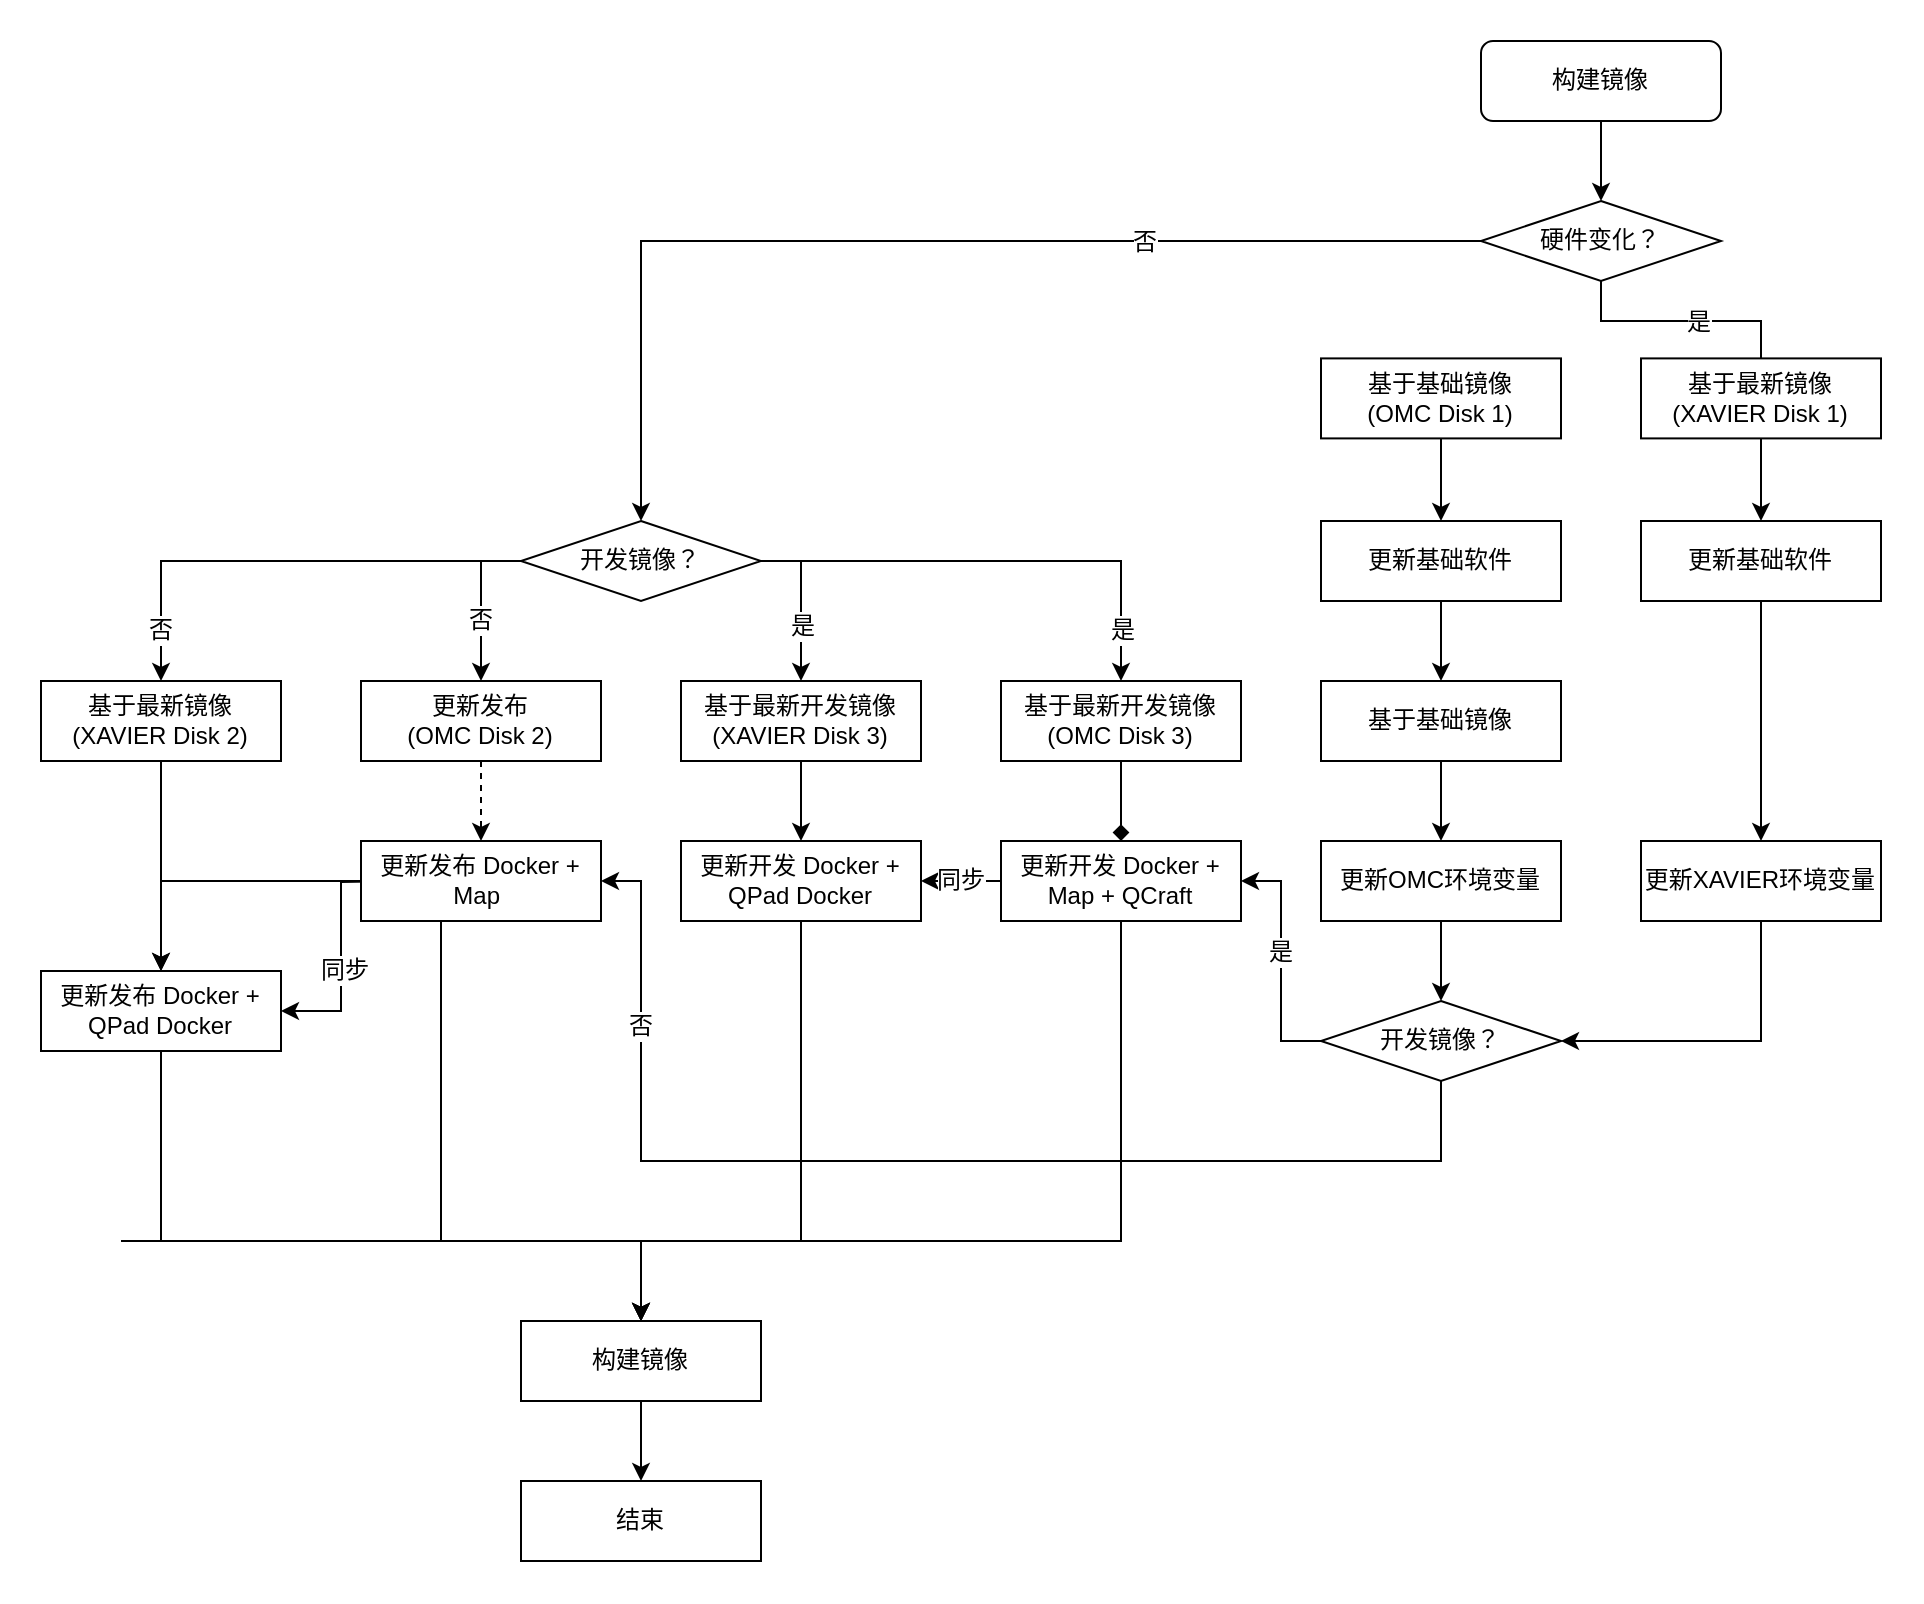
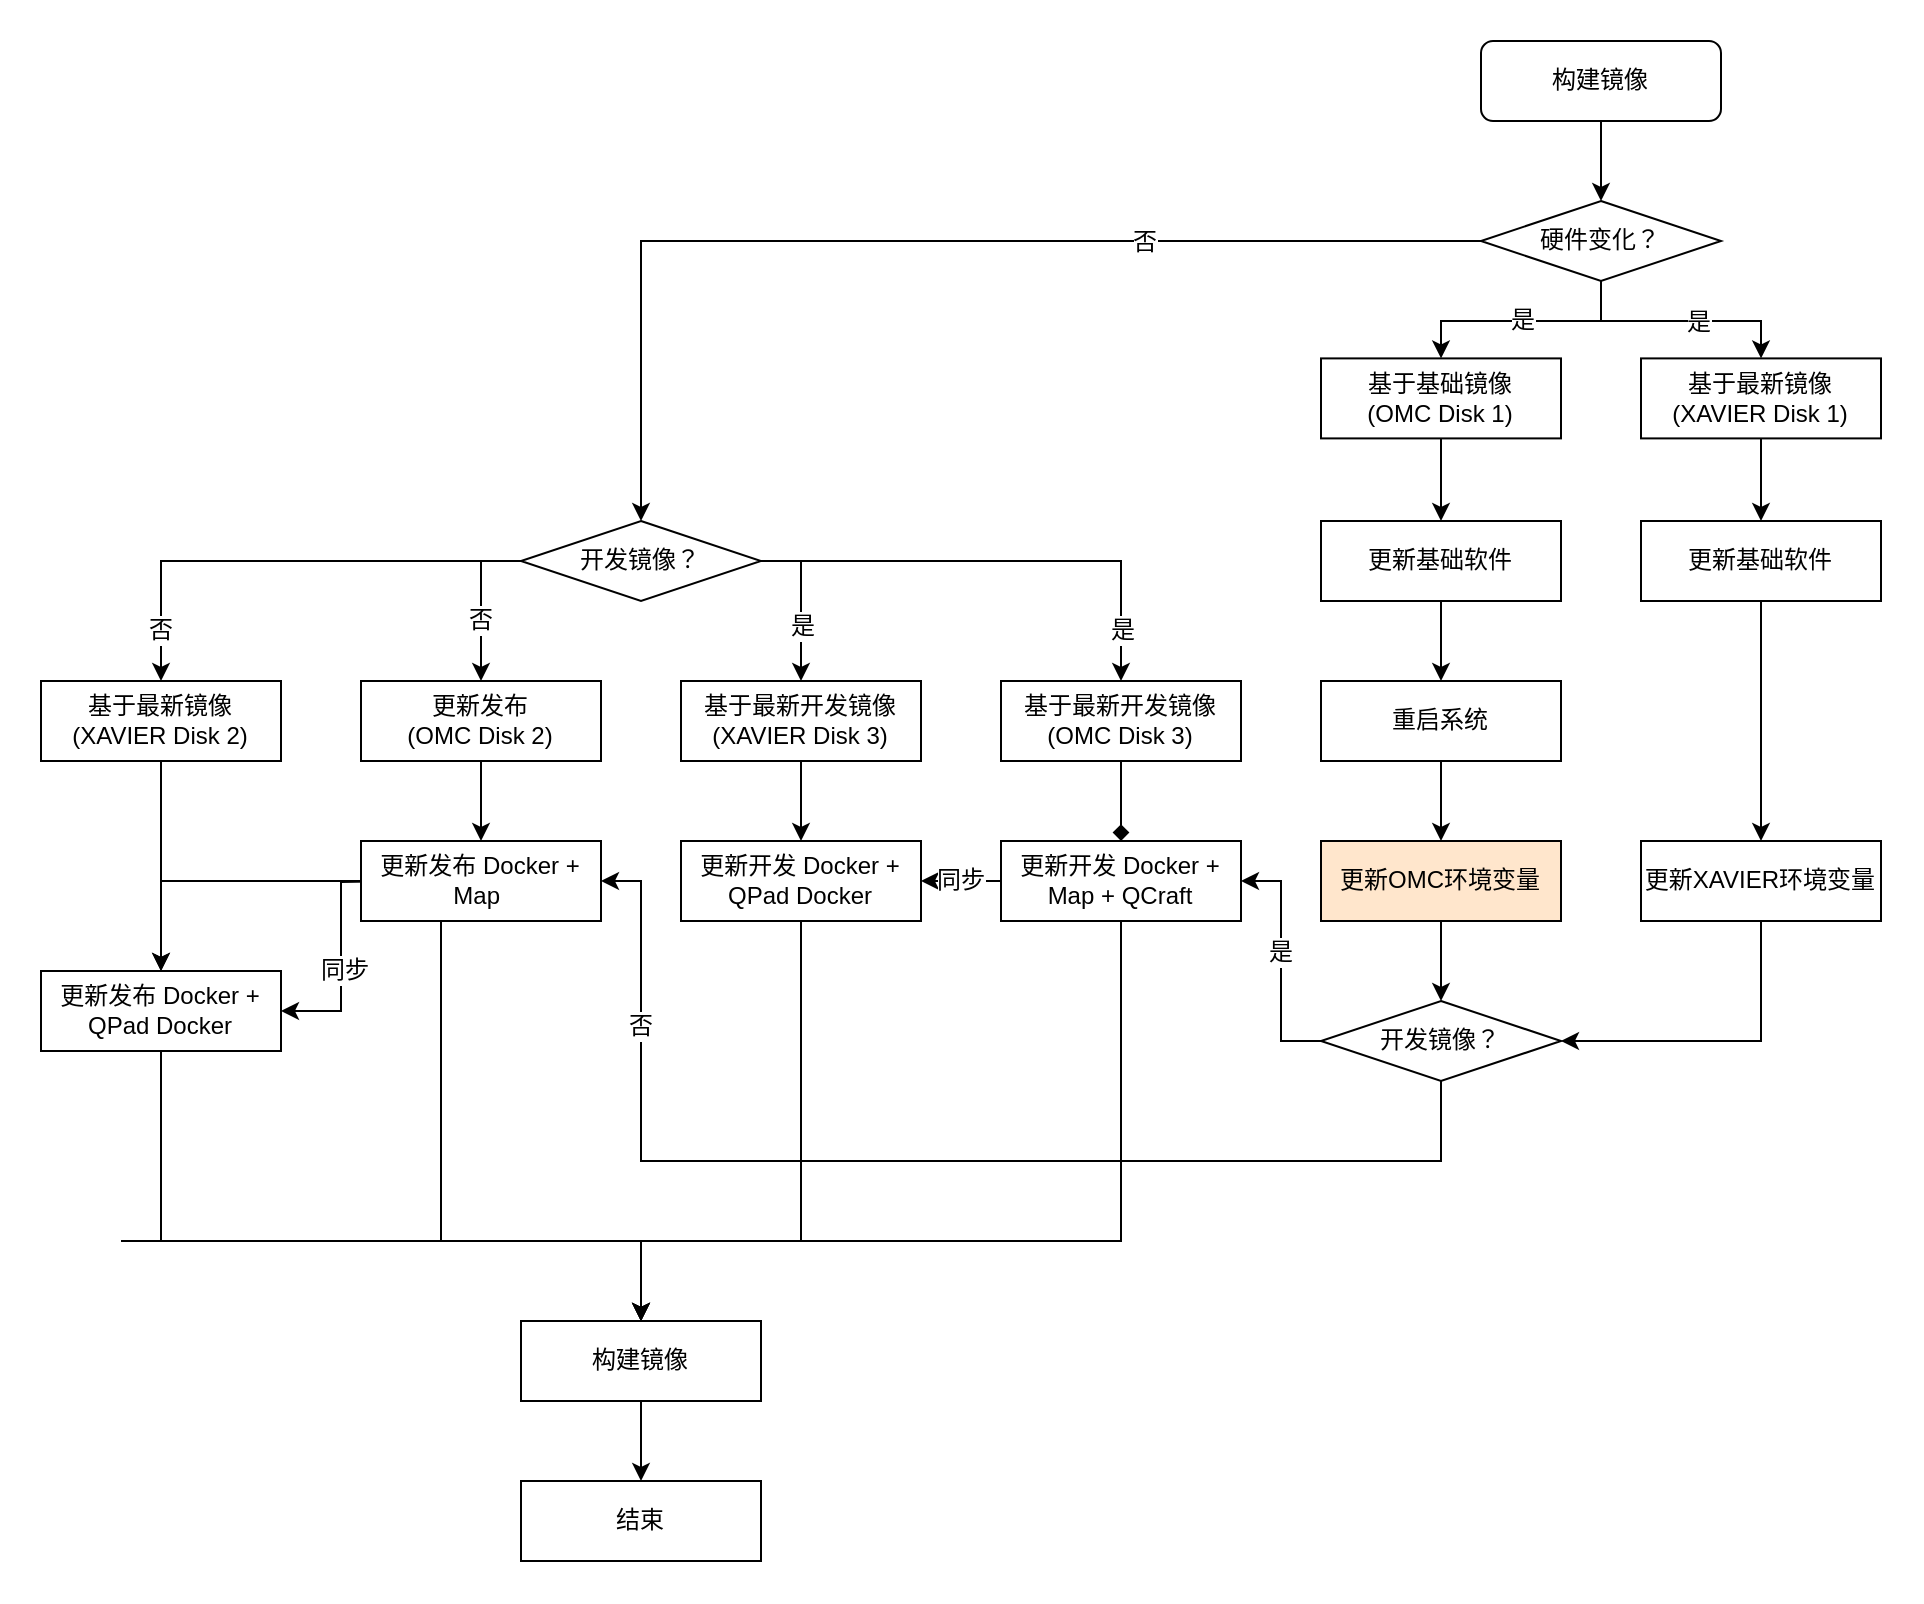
+ <mxCell id="4" value="是" style="edgeStyle=orthogonalEdgeStyle;rounded=0;orthogonalLoop=1;jettySize=auto;html=1;exitX=0.5;exitY=1;exitDx=0;exitDy=0;fontSize=12;" parent="1" source="9" target="14" edge="1"><mxGeometry relative="1" as="geometry" /></mxCell>
- <mxCell id="7" style="edgeStyle=orthogonalEdgeStyle;rounded=0;orthogonalLoop=1;jettySize=auto;html=1;entryX=0.5;entryY=0;entryDx=0;entryDy=0;fontSize=12;exitX=0.5;exitY=1;exitDx=0;exitDy=0;endArrow=none;" edge="1" parent="1" source="9" target="37"><mxGeometry relative="1" as="geometry" /></mxCell>
+ <mxCell id="7" style="edgeStyle=orthogonalEdgeStyle;rounded=0;orthogonalLoop=1;jettySize=auto;html=1;entryX=0.5;entryY=0;entryDx=0;entryDy=0;fontSize=12;exitX=0.5;exitY=1;exitDx=0;exitDy=0;" edge="1" parent="1" source="9" target="37"><mxGeometry relative="1" as="geometry" /></mxCell>
- <mxCell id="31" value="&lt;p style=&quot;font-size: 12px;&quot;&gt;基于基础镜像&lt;/p&gt;" style="rounded=0;whiteSpace=wrap;html=1;fontSize=12;" parent="1" vertex="1"><mxGeometry x="660" y="340" width="120" height="40" as="geometry" /></mxCell>
+ <mxCell id="31" value="&lt;p style=&quot;font-size: 12px;&quot;&gt;重启系统&lt;/p&gt;" style="rounded=0;whiteSpace=wrap;html=1;fontSize=12;" parent="1" vertex="1"><mxGeometry x="660" y="340" width="120" height="40" as="geometry" /></mxCell>
- <mxCell id="10" style="edgeStyle=orthogonalEdgeStyle;rounded=0;orthogonalLoop=1;jettySize=auto;html=1;fontSize=12;dashed=1;" parent="1" source="11" target="52" edge="1"><mxGeometry relative="1" as="geometry"><mxPoint x="255" y="560" as="targetPoint" /></mxGeometry></mxCell>
+ <mxCell id="10" style="edgeStyle=orthogonalEdgeStyle;rounded=0;orthogonalLoop=1;jettySize=auto;html=1;fontSize=12;" parent="1" source="11" target="52" edge="1"><mxGeometry relative="1" as="geometry"><mxPoint x="255" y="560" as="targetPoint" /></mxGeometry></mxCell>
- <mxCell id="29" value="&lt;p style=&quot;font-size: 12px&quot;&gt;更新OMC环境变量&lt;/p&gt;" style="rounded=0;whiteSpace=wrap;html=1;fontSize=12;" parent="1" vertex="1"><mxGeometry x="660" y="420" width="120" height="40" as="geometry" /></mxCell>
+ <mxCell id="29" value="&lt;p style=&quot;font-size: 12px&quot;&gt;更新OMC环境变量&lt;/p&gt;" style="rounded=0;whiteSpace=wrap;html=1;fontSize=12;fillColor=#ffe6cc;" parent="1" vertex="1"><mxGeometry x="660" y="420" width="120" height="40" as="geometry" /></mxCell>
